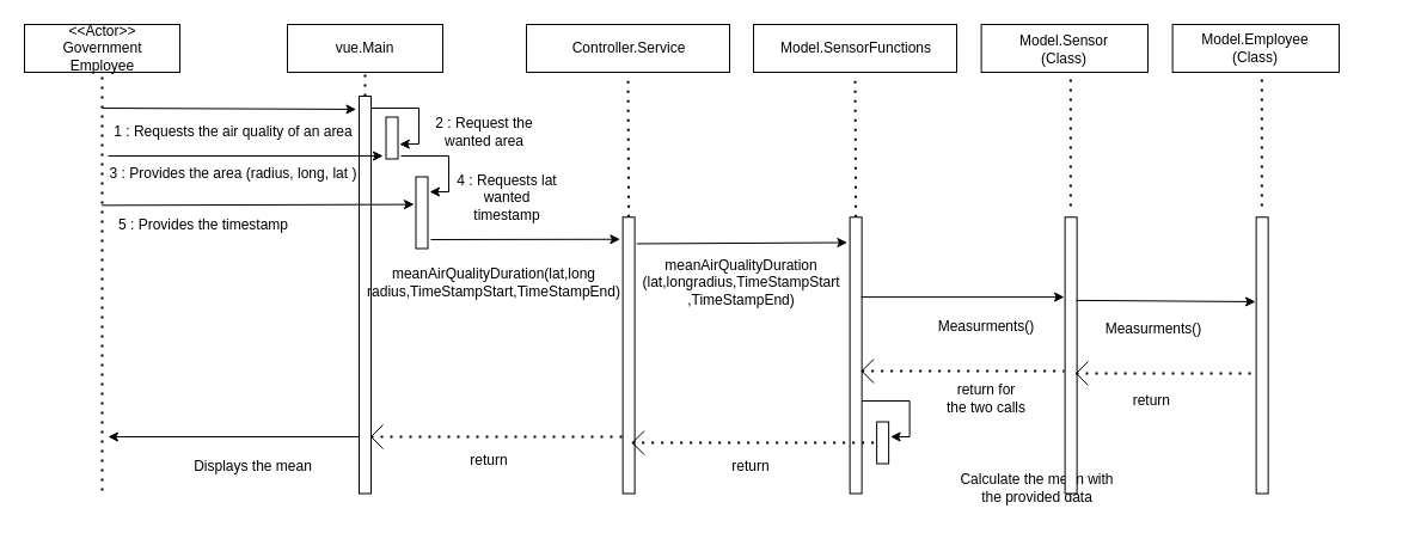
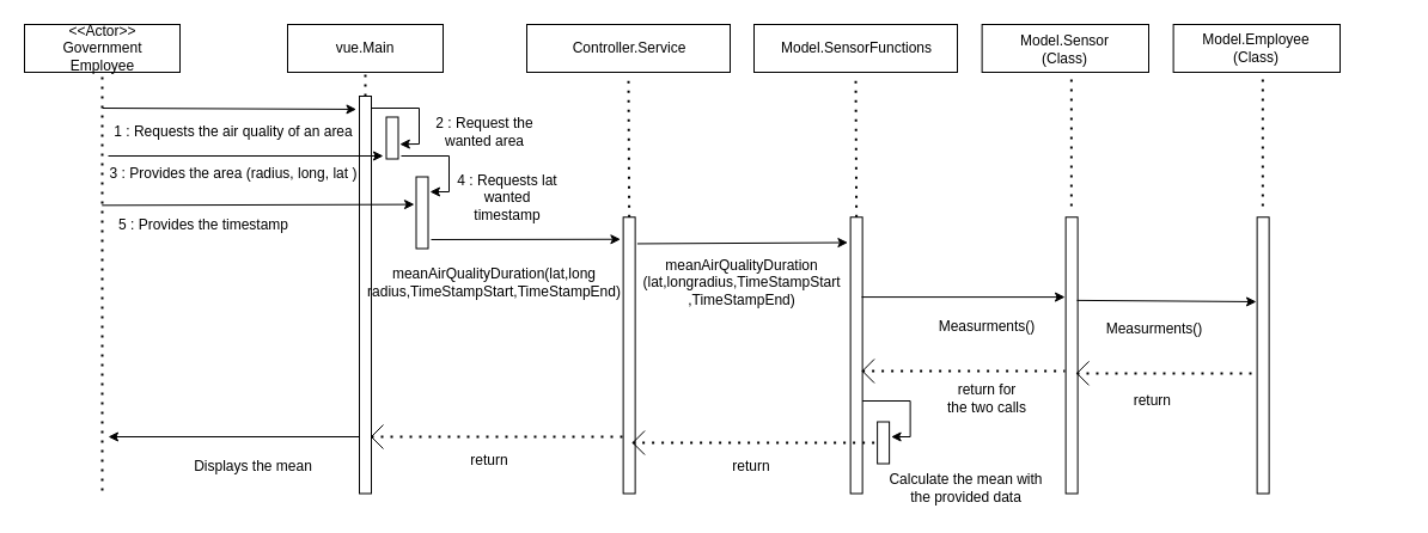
- <mxCell id="38" value="Calculate the mean with the provided data" style="text;html=1;strokeColor=none;fillColor=none;align=center;verticalAlign=middle;whiteSpace=wrap;rounded=0;" vertex="1" parent="1"><mxGeometry x="800" y="393.12" width="135" height="30" as="geometry" /></mxCell>
+ <mxCell id="38" value="Calculate the mean with the provided data" style="text;html=1;strokeColor=none;fillColor=none;align=center;verticalAlign=middle;whiteSpace=wrap;rounded=0;" vertex="1" parent="1"><mxGeometry x="740" y="393.12" width="135" height="30" as="geometry" /></mxCell>
